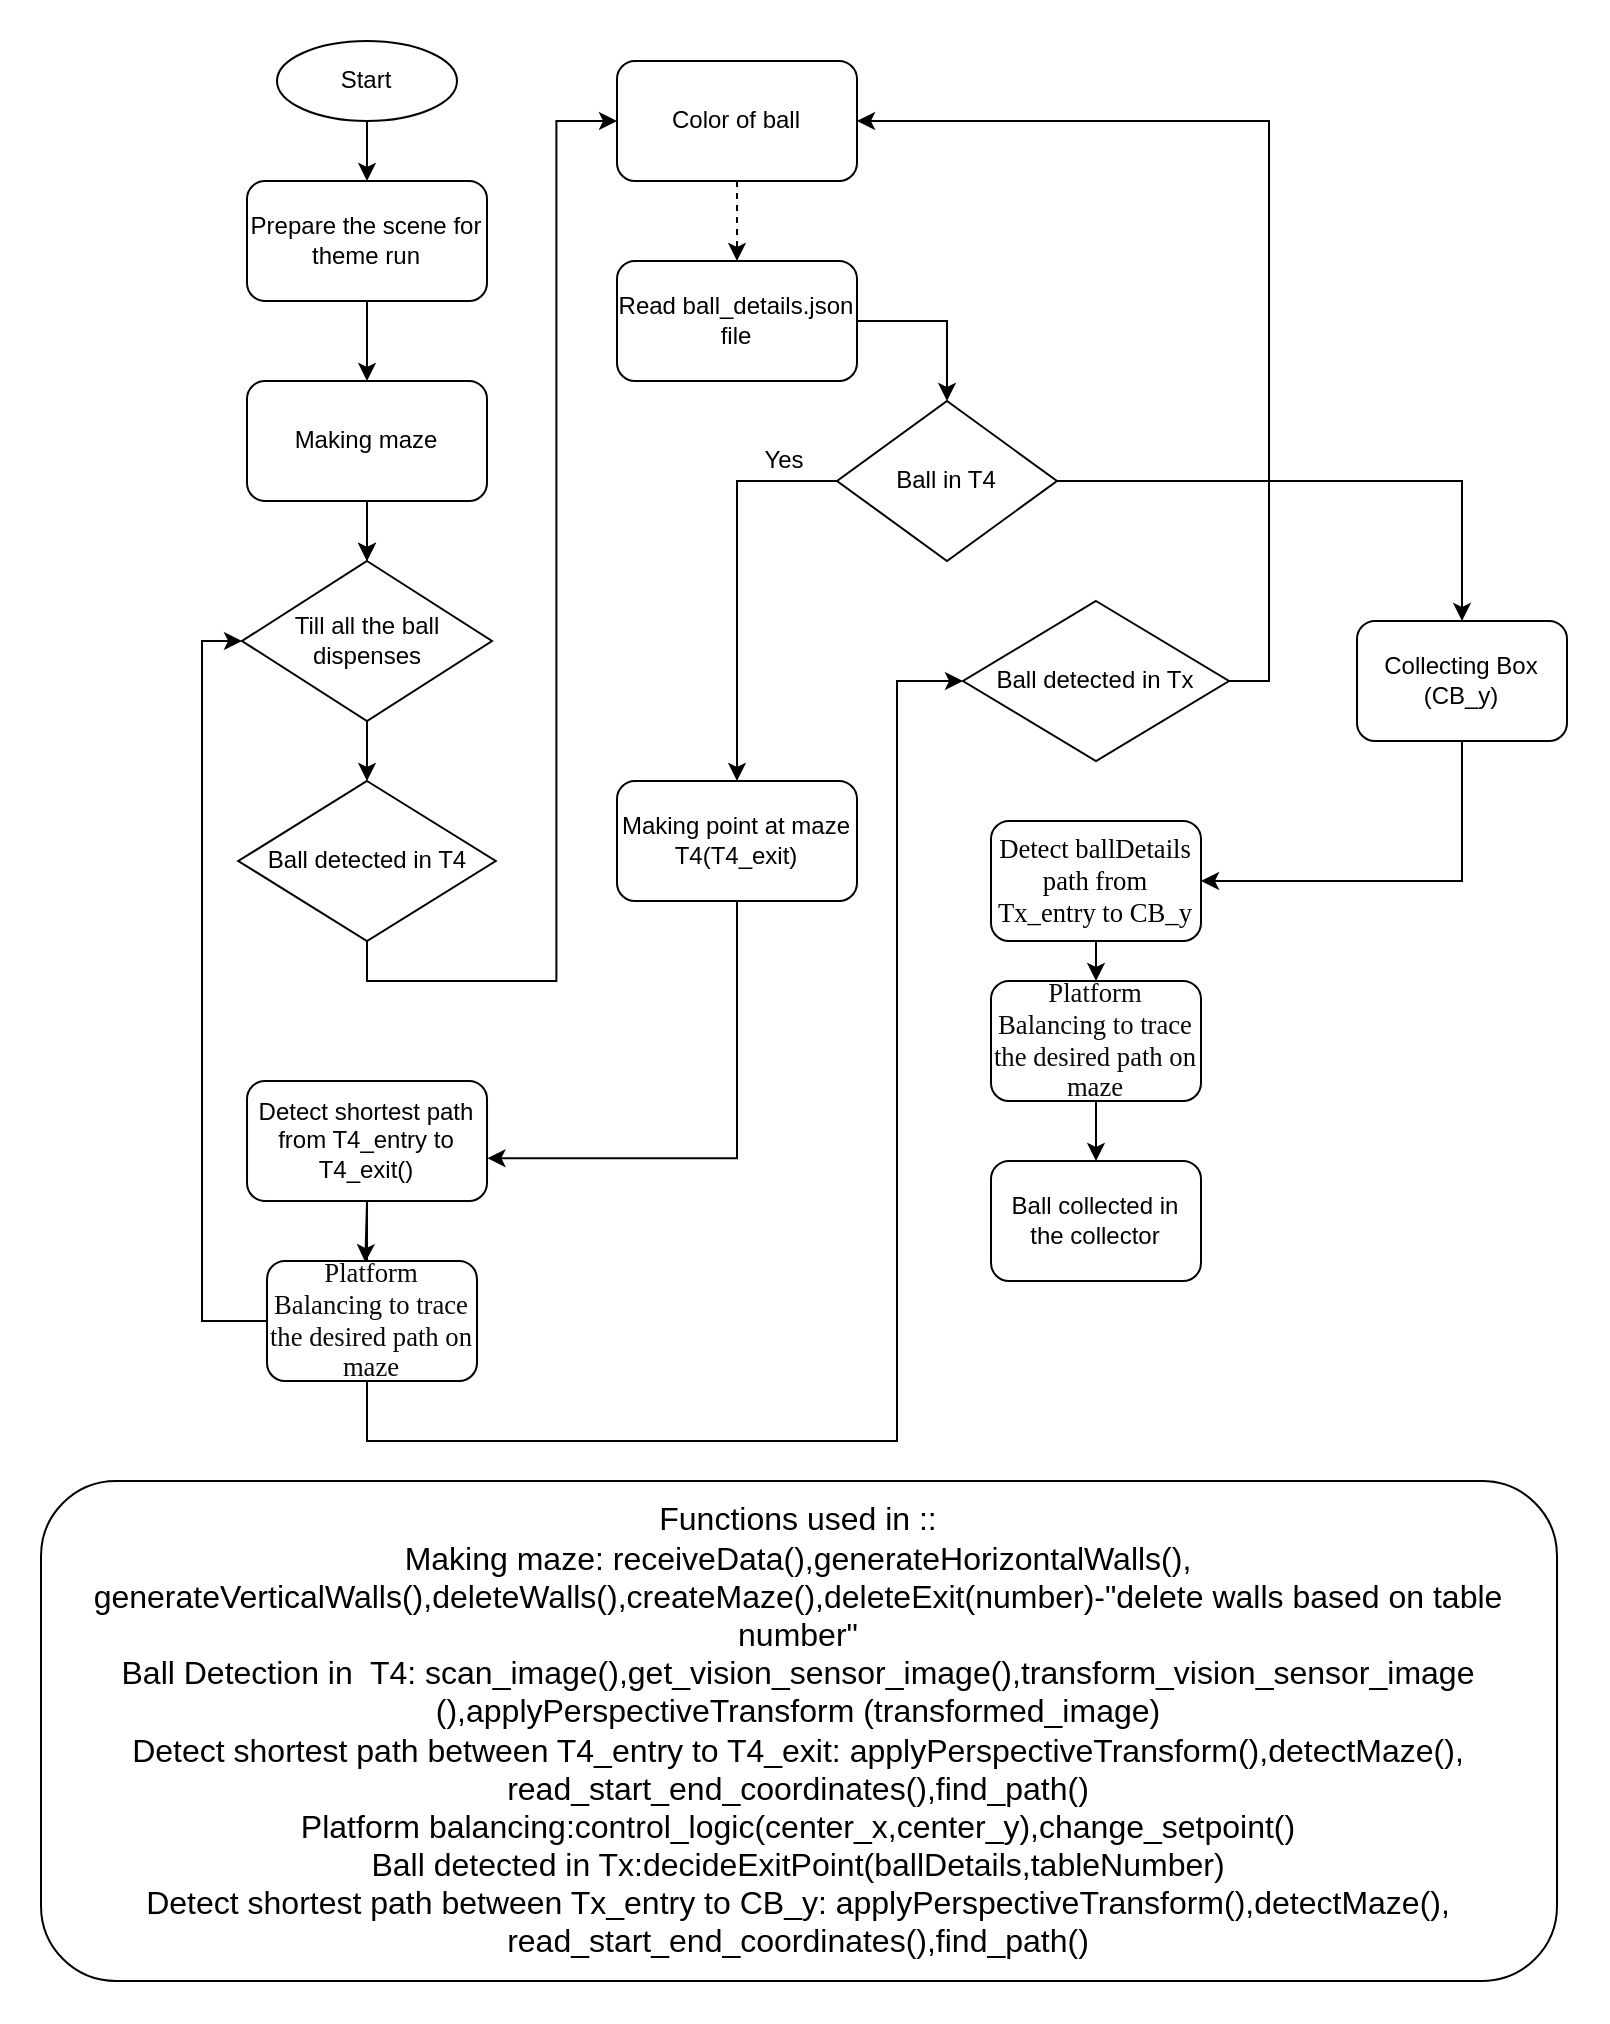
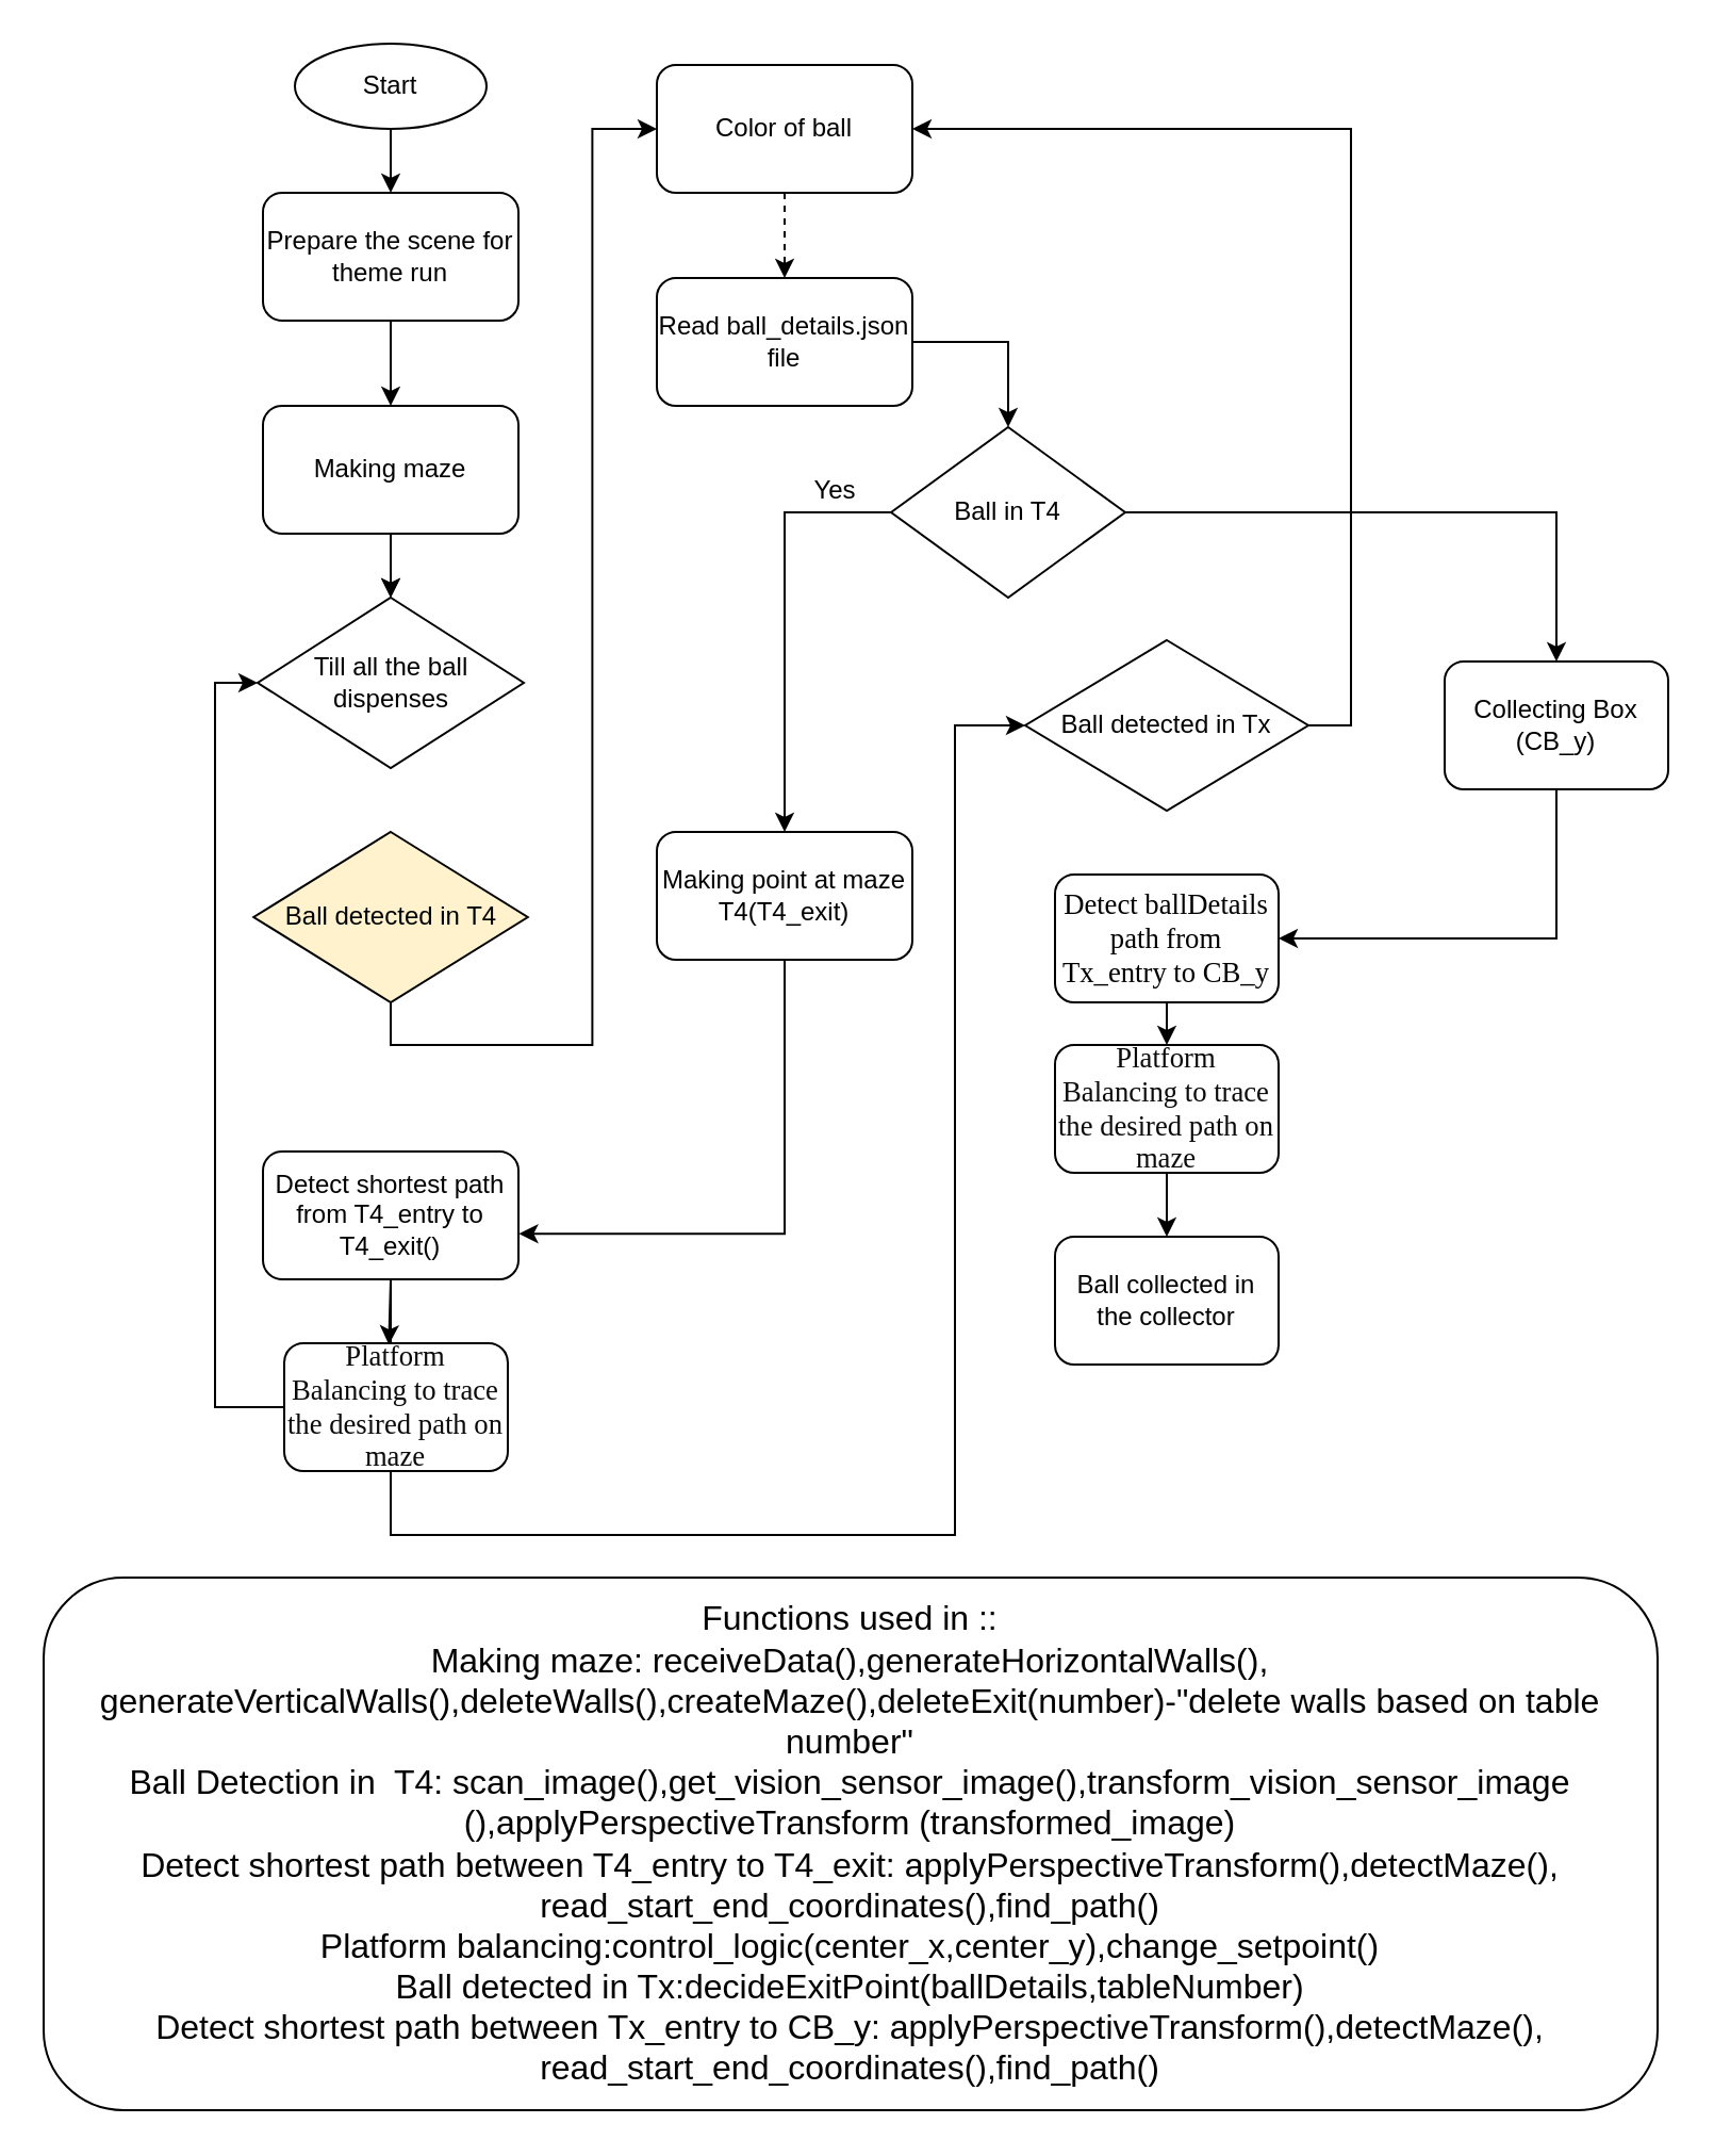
- <mxCell id="25" style="edgeStyle=orthogonalEdgeStyle;rounded=0;orthogonalLoop=1;jettySize=auto;html=1;exitX=0.5;exitY=1;exitDx=0;exitDy=0;entryX=0.5;entryY=0;entryDx=0;entryDy=0;" parent="1" source="26" target="31" edge="1"><mxGeometry relative="1" as="geometry" /></mxCell>
- <mxCell id="31" value="Ball detected in T4" style="rhombus;whiteSpace=wrap;html=1;" parent="1" vertex="1"><mxGeometry x="118.63" y="390" width="128.75" height="80" as="geometry" /></mxCell>
+ <mxCell id="31" value="Ball detected in T4" style="rhombus;whiteSpace=wrap;html=1;fillColor=#fff2cc;" parent="1" vertex="1"><mxGeometry x="118.63" y="390" width="128.75" height="80" as="geometry" /></mxCell>
